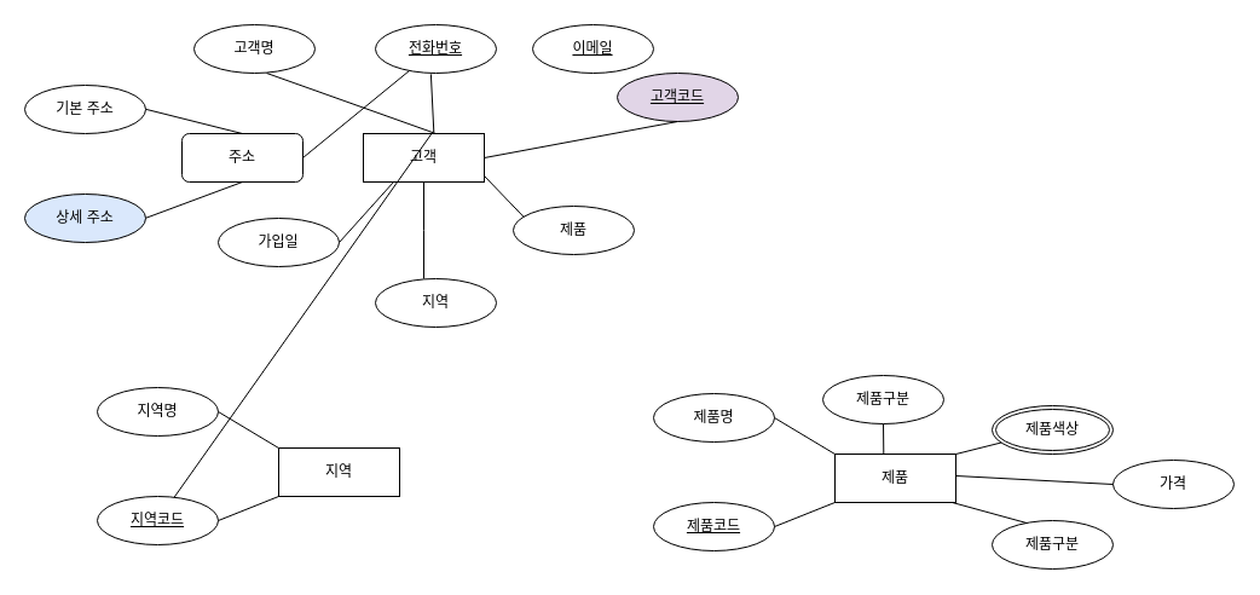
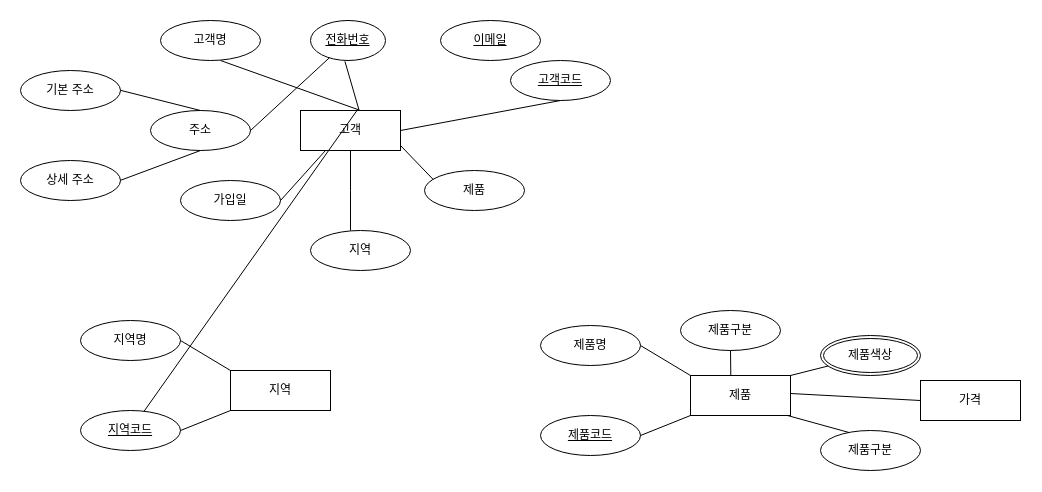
- <mxCell id="5" value="전화번호" style="ellipse;whiteSpace=wrap;html=1;align=center;fontStyle=4;" vertex="1" parent="1"><mxGeometry x="310" y="20" width="100" height="40" as="geometry" /></mxCell>
+ <mxCell id="5" value="전화번호" style="ellipse;whiteSpace=wrap;html=1;align=center;fontStyle=4;" vertex="1" parent="1"><mxGeometry x="310" y="20" width="75" height="40" as="geometry" /></mxCell>
- <mxCell id="9" value="고객코드" style="ellipse;whiteSpace=wrap;html=1;align=center;fontStyle=4;fillColor=#e1d5e7;" vertex="1" parent="1"><mxGeometry x="510" y="60" width="100" height="40" as="geometry" /></mxCell>
+ <mxCell id="9" value="고객코드" style="ellipse;whiteSpace=wrap;html=1;align=center;fontStyle=4;" vertex="1" parent="1"><mxGeometry x="510" y="60" width="100" height="40" as="geometry" /></mxCell>
- <mxCell id="11" value="주소" style="whiteSpace=wrap;html=1;align=center;rounded=1;" vertex="1" parent="1"><mxGeometry x="150" y="110" width="100" height="40" as="geometry" /></mxCell>
+ <mxCell id="11" value="주소" style="ellipse;whiteSpace=wrap;html=1;align=center;" vertex="1" parent="1"><mxGeometry x="150" y="110" width="100" height="40" as="geometry" /></mxCell>
- <mxCell id="13" value="상세 주소" style="ellipse;whiteSpace=wrap;html=1;align=center;fillColor=#dae8fc;" vertex="1" parent="1"><mxGeometry x="20" y="160" width="100" height="40" as="geometry" /></mxCell>
+ <mxCell id="13" value="상세 주소" style="ellipse;whiteSpace=wrap;html=1;align=center;" vertex="1" parent="1"><mxGeometry x="20" y="160" width="100" height="40" as="geometry" /></mxCell>
- <mxCell id="37" value="가격" style="ellipse;whiteSpace=wrap;html=1;align=center;" vertex="1" parent="1"><mxGeometry x="920" y="380" width="100" height="40" as="geometry" /></mxCell>
+ <mxCell id="37" value="가격" style="whiteSpace=wrap;html=1;align=center;rounded=0;" vertex="1" parent="1"><mxGeometry x="920" y="380" width="100" height="40" as="geometry" /></mxCell>
